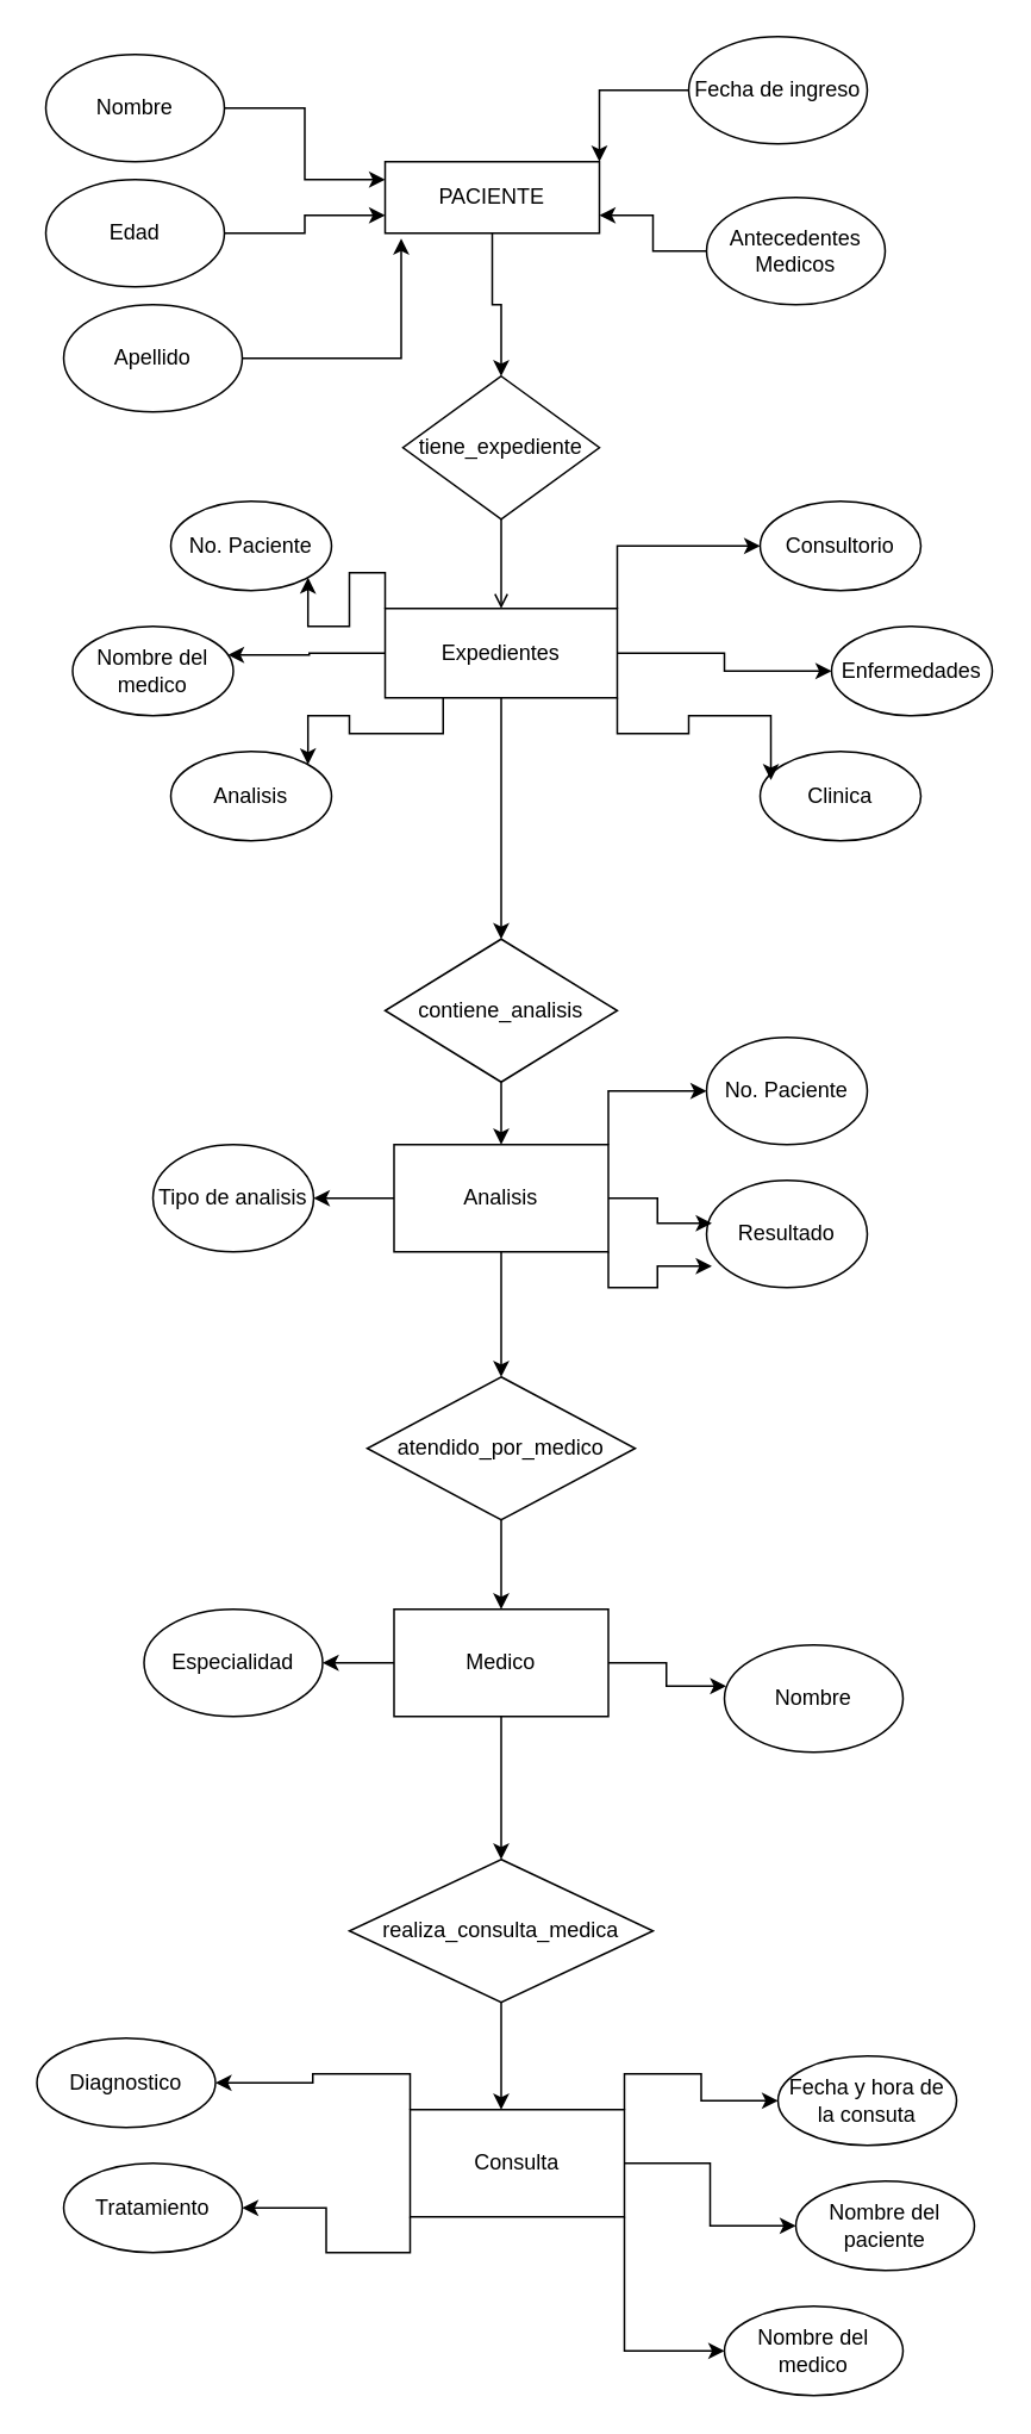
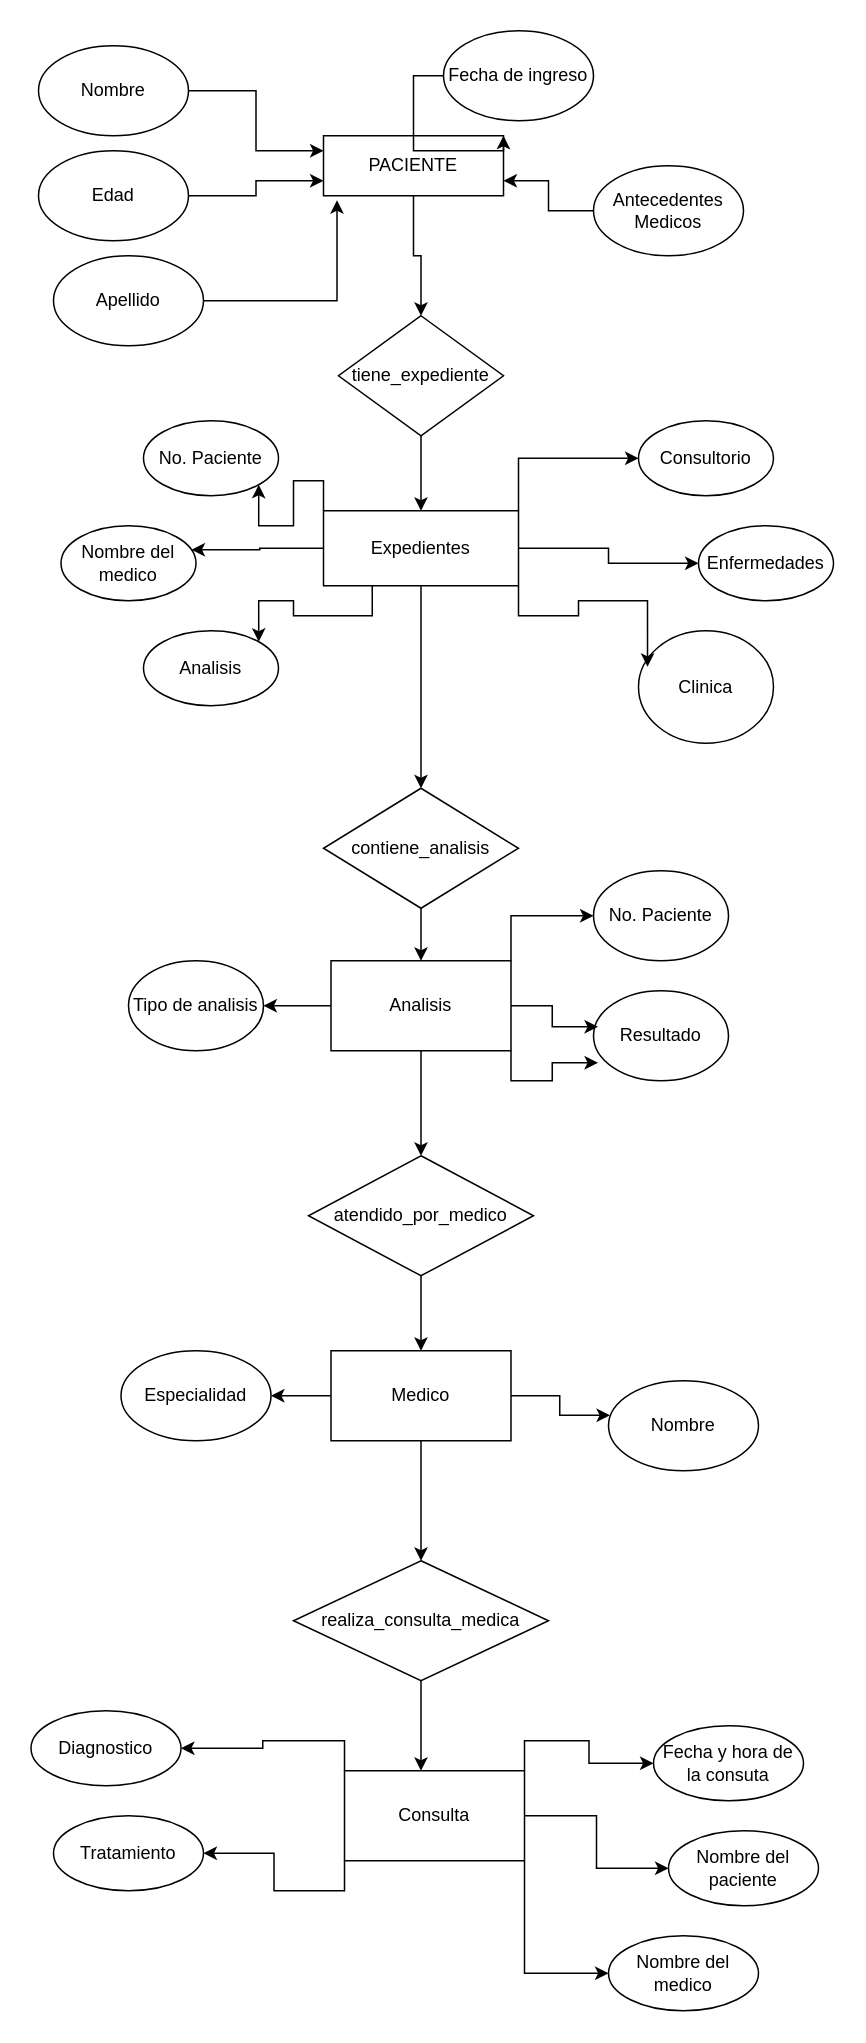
- <mxCell id="7" value="Fecha de ingreso" style="ellipse;whiteSpace=wrap;html=1;" vertex="1" parent="1"><mxGeometry x="385" y="20" width="100" height="60" as="geometry" /></mxCell>
+ <mxCell id="7" value="Fecha de ingreso" style="ellipse;whiteSpace=wrap;html=1;" vertex="1" parent="1"><mxGeometry x="295" y="20" width="100" height="60" as="geometry" /></mxCell>
- <mxCell id="4" style="edgeStyle=orthogonalEdgeStyle;rounded=0;orthogonalLoop=1;jettySize=auto;html=1;exitX=0.5;exitY=1;exitDx=0;exitDy=0;entryX=0.5;entryY=0;entryDx=0;entryDy=0;endArrow=open;" edge="1" parent="1" source="5" target="20"><mxGeometry relative="1" as="geometry" /></mxCell>
+ <mxCell id="4" style="edgeStyle=orthogonalEdgeStyle;rounded=0;orthogonalLoop=1;jettySize=auto;html=1;exitX=0.5;exitY=1;exitDx=0;exitDy=0;entryX=0.5;entryY=0;entryDx=0;entryDy=0;" edge="1" parent="1" source="5" target="20"><mxGeometry relative="1" as="geometry" /></mxCell>
- <mxCell id="23" value="Clinica" style="ellipse;whiteSpace=wrap;html=1;" vertex="1" parent="1"><mxGeometry x="425" y="420" width="90" height="50" as="geometry" /></mxCell>
+ <mxCell id="23" value="Clinica" style="ellipse;whiteSpace=wrap;html=1;" vertex="1" parent="1"><mxGeometry x="425" y="420" width="90" height="75" as="geometry" /></mxCell>
